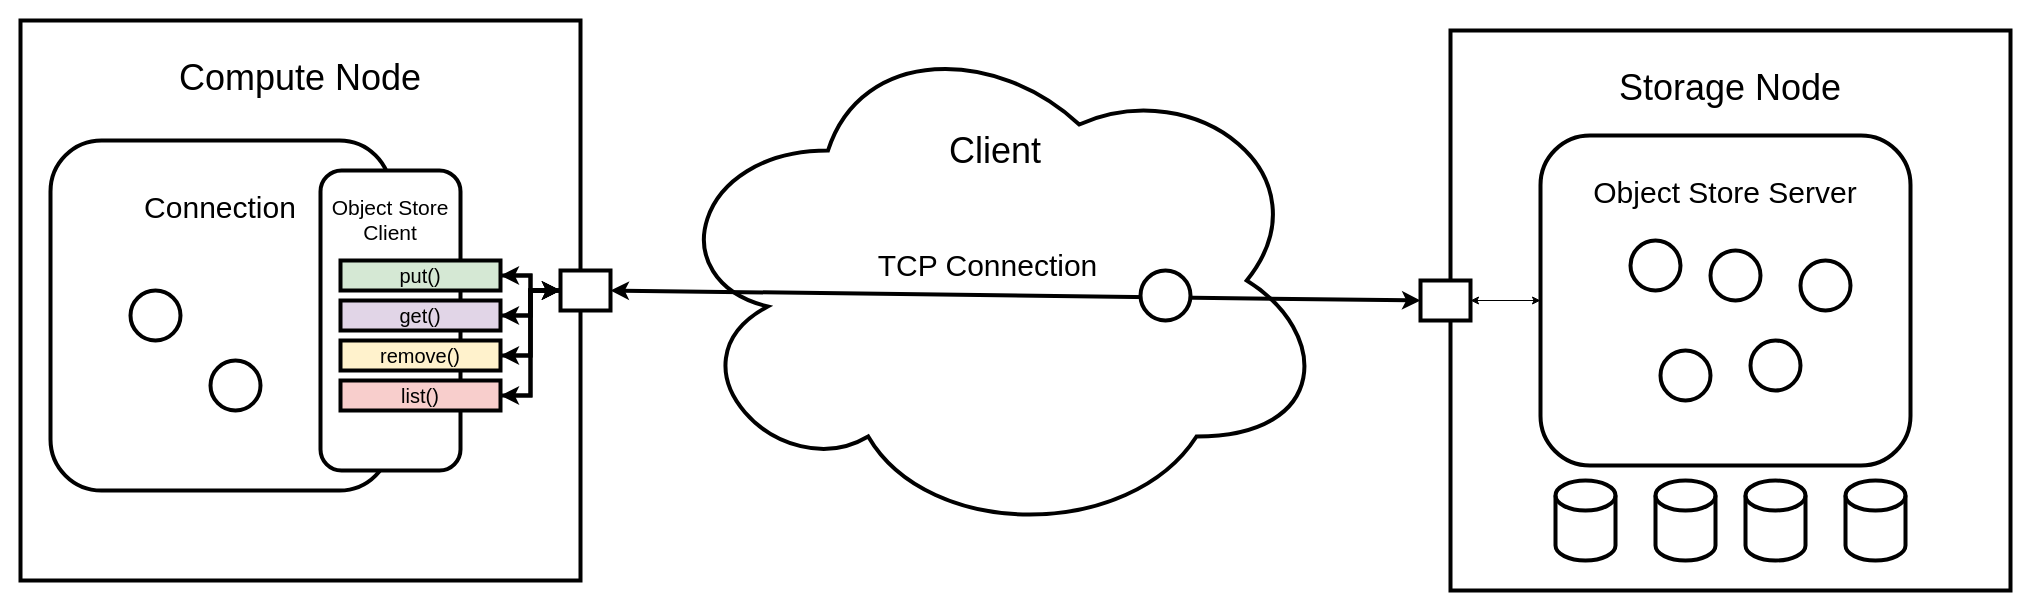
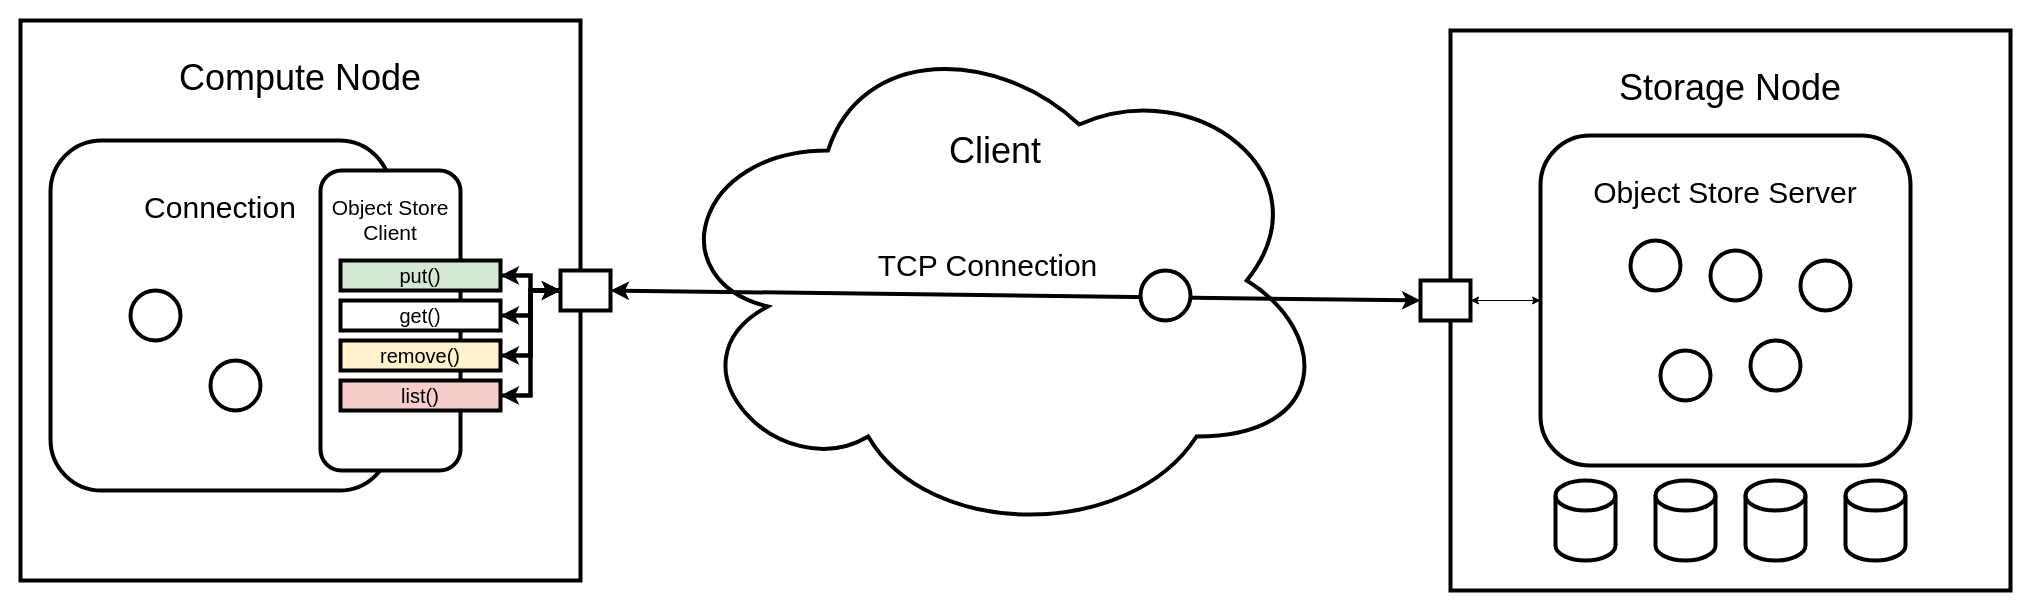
- <mxCell id="9" value="&lt;font style=&quot;font-size: 20px&quot;&gt;get()&lt;/font&gt;" style="rounded=0;whiteSpace=wrap;html=1;strokeWidth=4;fillColor=#e1d5e7;" parent="1" vertex="1"><mxGeometry x="340" y="300" width="160" height="30" as="geometry" /></mxCell>
+ <mxCell id="9" value="&lt;font style=&quot;font-size: 20px&quot;&gt;get()&lt;/font&gt;" style="rounded=0;whiteSpace=wrap;html=1;strokeWidth=4;" parent="1" vertex="1"><mxGeometry x="340" y="300" width="160" height="30" as="geometry" /></mxCell>
